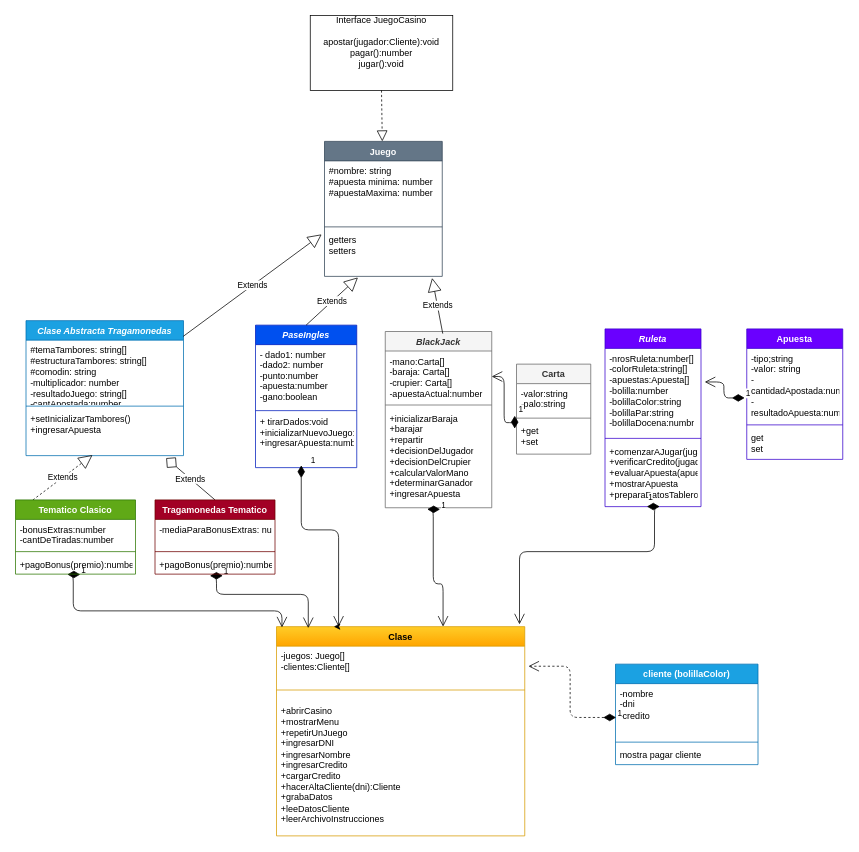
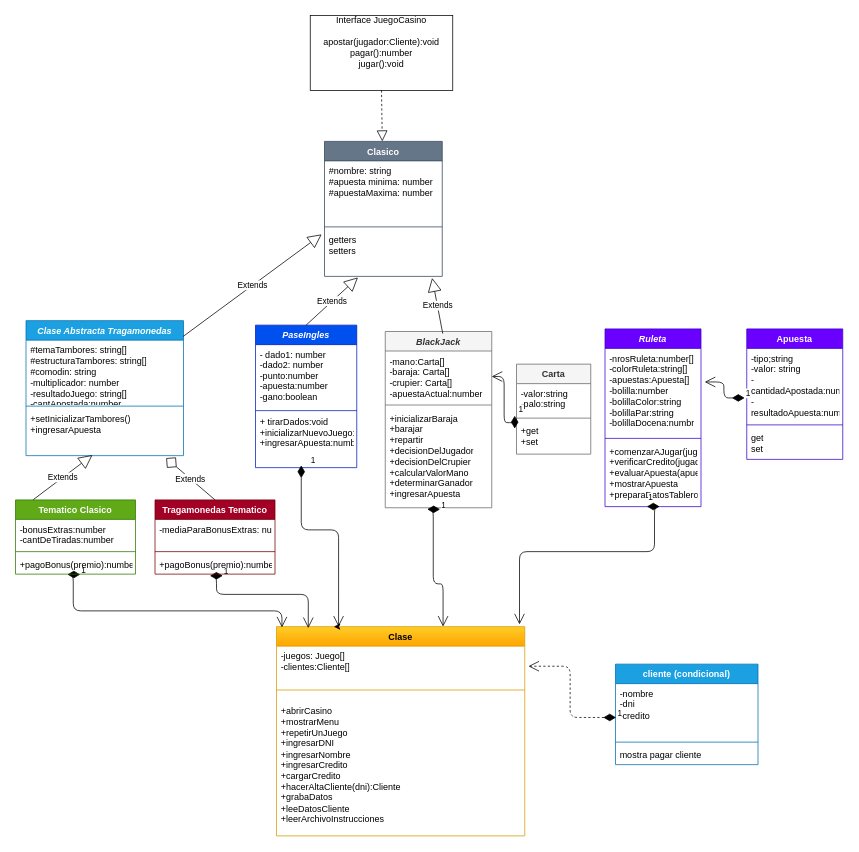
- <mxCell id="37" value="Juego" style="swimlane;fontStyle=1;align=center;verticalAlign=top;childLayout=stackLayout;horizontal=1;startSize=26;horizontalStack=0;resizeParent=1;resizeParentMax=0;resizeLast=0;collapsible=1;marginBottom=0;whiteSpace=wrap;html=1;fillColor=#647687;strokeColor=#314354;fontColor=#ffffff;" parent="1" vertex="1"><mxGeometry x="432" y="188" width="157" height="180" as="geometry" /></mxCell>
+ <mxCell id="37" value="Clasico" style="swimlane;fontStyle=1;align=center;verticalAlign=top;childLayout=stackLayout;horizontal=1;startSize=26;horizontalStack=0;resizeParent=1;resizeParentMax=0;resizeLast=0;collapsible=1;marginBottom=0;whiteSpace=wrap;html=1;fillColor=#647687;strokeColor=#314354;fontColor=#ffffff;" parent="1" vertex="1"><mxGeometry x="432" y="188" width="157" height="180" as="geometry" /></mxCell>
- <mxCell id="19" value="Extends" style="endArrow=block;endSize=16;endFill=0;html=1;rounded=0;entryX=0.422;entryY=0.988;entryDx=0;entryDy=0;entryPerimeter=0;exitX=0.144;exitY=0.002;exitDx=0;exitDy=0;exitPerimeter=0;dashed=1;" parent="1" source="54" target="6" edge="1"><mxGeometry width="160" relative="1" as="geometry"><mxPoint x="129" y="695" as="sourcePoint" /><mxPoint x="289" y="685" as="targetPoint" /></mxGeometry></mxCell>
+ <mxCell id="19" value="Extends" style="endArrow=block;endSize=16;endFill=0;html=1;rounded=0;entryX=0.422;entryY=0.988;entryDx=0;entryDy=0;entryPerimeter=0;exitX=0.144;exitY=0.002;exitDx=0;exitDy=0;exitPerimeter=0;" parent="1" source="54" target="6" edge="1"><mxGeometry width="160" relative="1" as="geometry"><mxPoint x="129" y="695" as="sourcePoint" /><mxPoint x="289" y="685" as="targetPoint" /></mxGeometry></mxCell>
- <mxCell id="15" value="cliente (bolillaColor)" style="swimlane;fontStyle=1;align=center;verticalAlign=top;childLayout=stackLayout;horizontal=1;startSize=26;horizontalStack=0;resizeParent=1;resizeParentMax=0;resizeLast=0;collapsible=1;marginBottom=0;whiteSpace=wrap;html=1;fillColor=#1ba1e2;fontColor=#ffffff;strokeColor=#006EAF;" parent="1" vertex="1"><mxGeometry x="820" y="885" width="190" height="134" as="geometry" /></mxCell>
+ <mxCell id="15" value="cliente (condicional)" style="swimlane;fontStyle=1;align=center;verticalAlign=top;childLayout=stackLayout;horizontal=1;startSize=26;horizontalStack=0;resizeParent=1;resizeParentMax=0;resizeLast=0;collapsible=1;marginBottom=0;whiteSpace=wrap;html=1;fillColor=#1ba1e2;fontColor=#ffffff;strokeColor=#006EAF;" parent="1" vertex="1"><mxGeometry x="820" y="885" width="190" height="134" as="geometry" /></mxCell>
